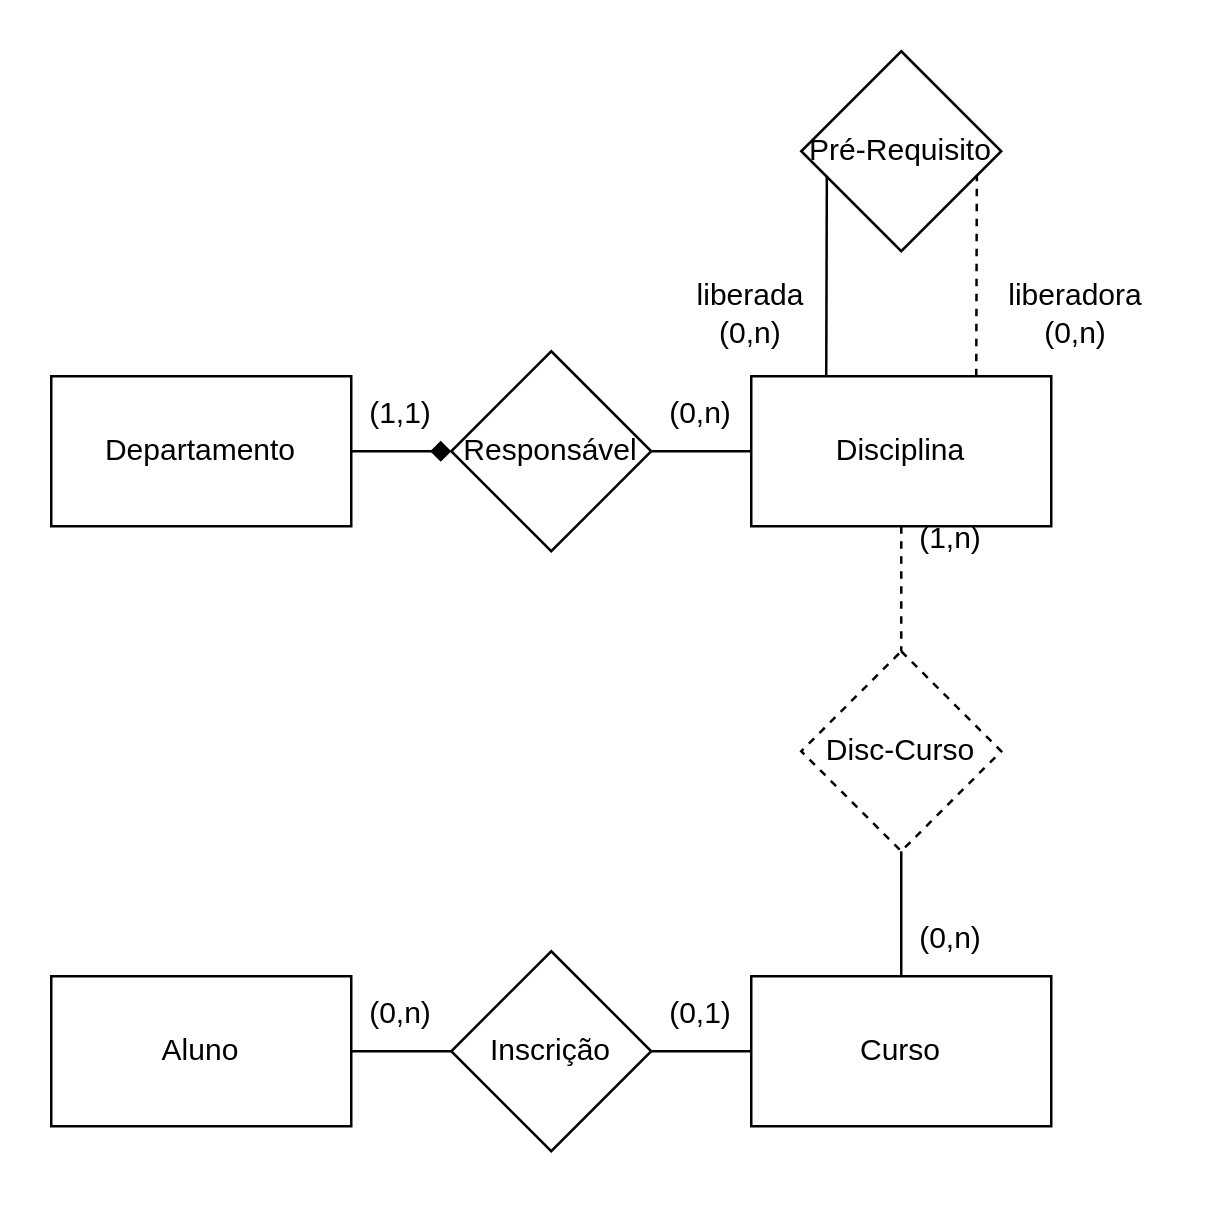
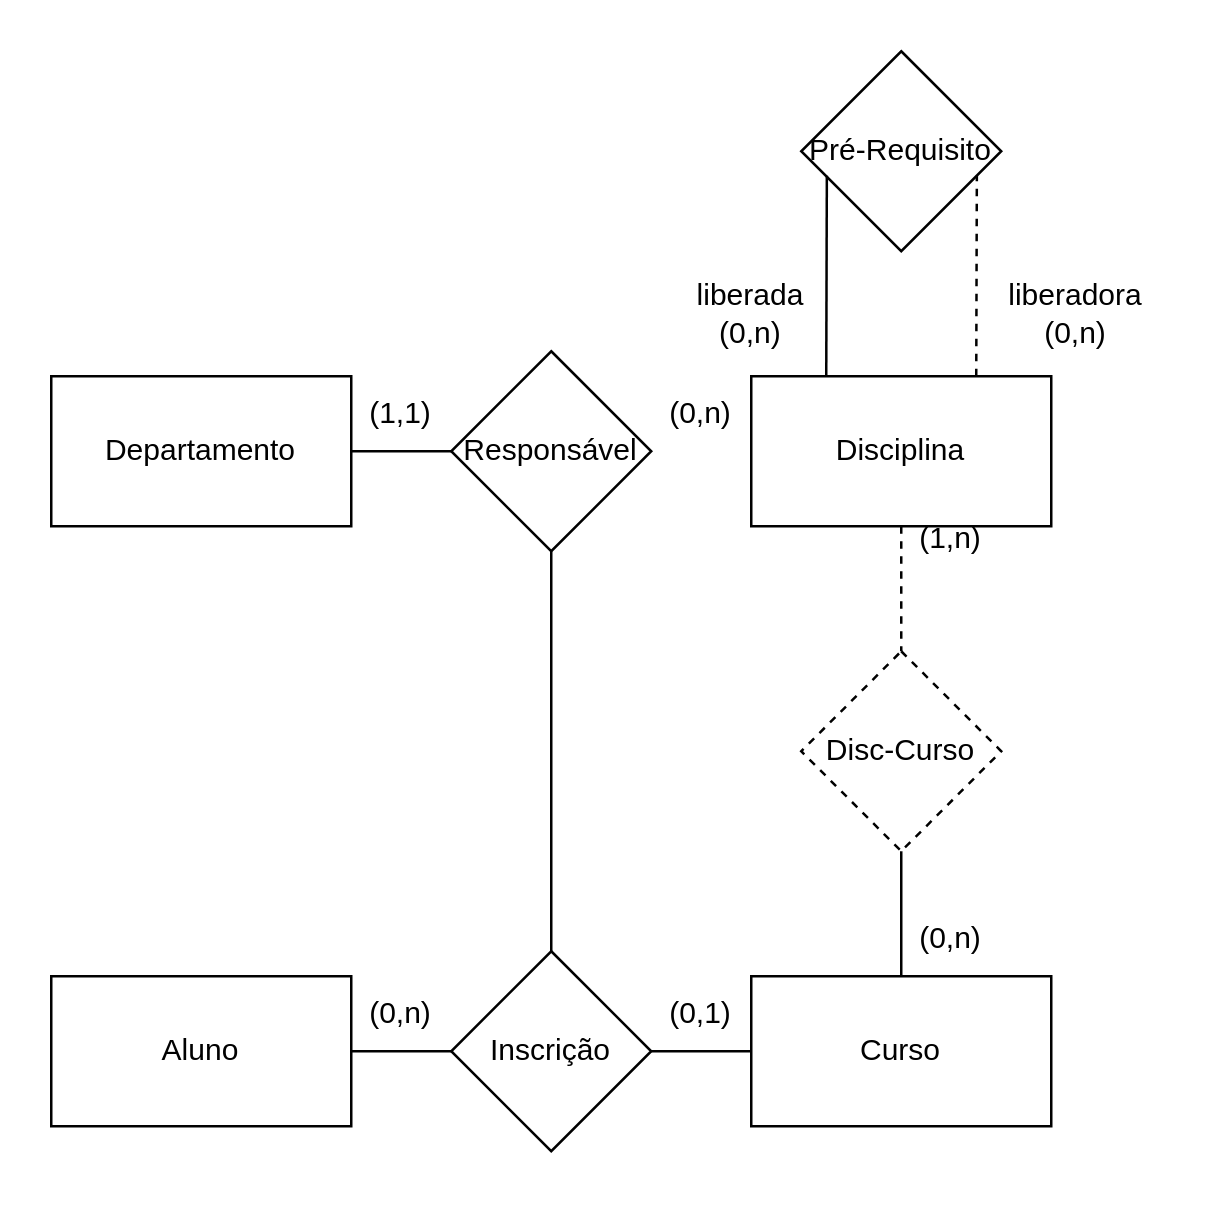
- <mxCell id="6" value="" style="endArrow=diamond;html=1;rounded=0;" edge="1" parent="1" source="2" target="3"><mxGeometry width="50" height="50" relative="1" as="geometry"><mxPoint x="130" y="190" as="sourcePoint" /><mxPoint x="180" y="140" as="targetPoint" /></mxGeometry></mxCell>
+ <mxCell id="6" value="" style="endArrow=none;html=1;rounded=0;" edge="1" parent="1" source="2" target="3"><mxGeometry width="50" height="50" relative="1" as="geometry"><mxPoint x="130" y="190" as="sourcePoint" /><mxPoint x="180" y="140" as="targetPoint" /></mxGeometry></mxCell>
- <mxCell id="7" value="" style="endArrow=none;html=1;rounded=0;" edge="1" parent="1" source="3" target="5"><mxGeometry width="50" height="50" relative="1" as="geometry"><mxPoint x="240" y="280" as="sourcePoint" /><mxPoint x="290" y="230" as="targetPoint" /></mxGeometry></mxCell>
+ <mxCell id="7" value="" style="endArrow=none;html=1;rounded=0;" edge="1" parent="1" source="3" target="11"><mxGeometry width="50" height="50" relative="1" as="geometry"><mxPoint x="240" y="280" as="sourcePoint" /><mxPoint x="290" y="230" as="targetPoint" /></mxGeometry></mxCell>
